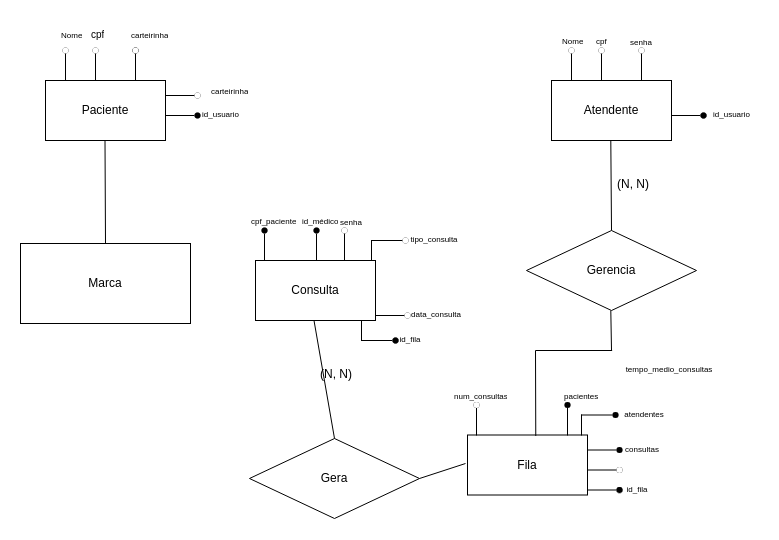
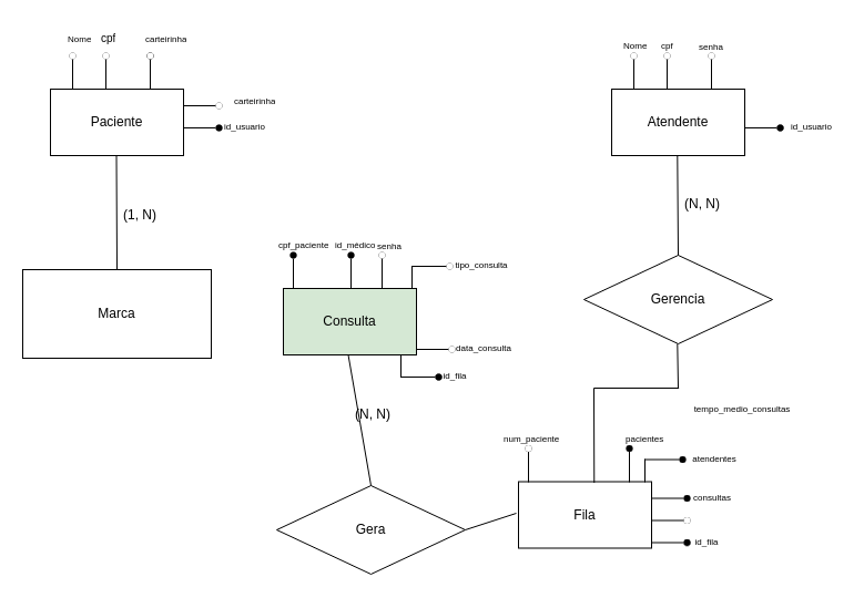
+ <mxCell id="100" value="(1, N)" style="text;strokeColor=none;fillColor=none;spacingLeft=4;spacingRight=4;overflow=hidden;rotatable=0;points=[[0,0.5],[1,0.5]];portConstraint=eastwest;fontSize=12;whiteSpace=wrap;html=1;" parent="1" vertex="1"><mxGeometry x="105" y="180" width="40" height="30" as="geometry" /></mxCell>
- <mxCell id="70" value="Consulta" style="rounded=0;whiteSpace=wrap;html=1;" parent="1" vertex="1"><mxGeometry x="255" y="260" width="120" height="60" as="geometry" /></mxCell>
+ <mxCell id="70" value="Consulta" style="rounded=0;whiteSpace=wrap;html=1;fillColor=#d5e8d4;" parent="1" vertex="1"><mxGeometry x="255" y="260" width="120" height="60" as="geometry" /></mxCell>
- <mxCell id="119" value="num_consultas" style="text;strokeColor=none;fillColor=none;spacingLeft=4;spacingRight=4;overflow=hidden;rotatable=0;points=[[0,0.5],[1,0.5]];portConstraint=eastwest;fontSize=8;whiteSpace=wrap;html=1;" parent="1" vertex="1"><mxGeometry x="448" y="384.5" width="63" height="20" as="geometry" /></mxCell>
+ <mxCell id="119" value="num_paciente" style="text;strokeColor=none;fillColor=none;spacingLeft=4;spacingRight=4;overflow=hidden;rotatable=0;points=[[0,0.5],[1,0.5]];portConstraint=eastwest;fontSize=8;whiteSpace=wrap;html=1;" parent="1" vertex="1"><mxGeometry x="448" y="384.5" width="63" height="20" as="geometry" /></mxCell>
